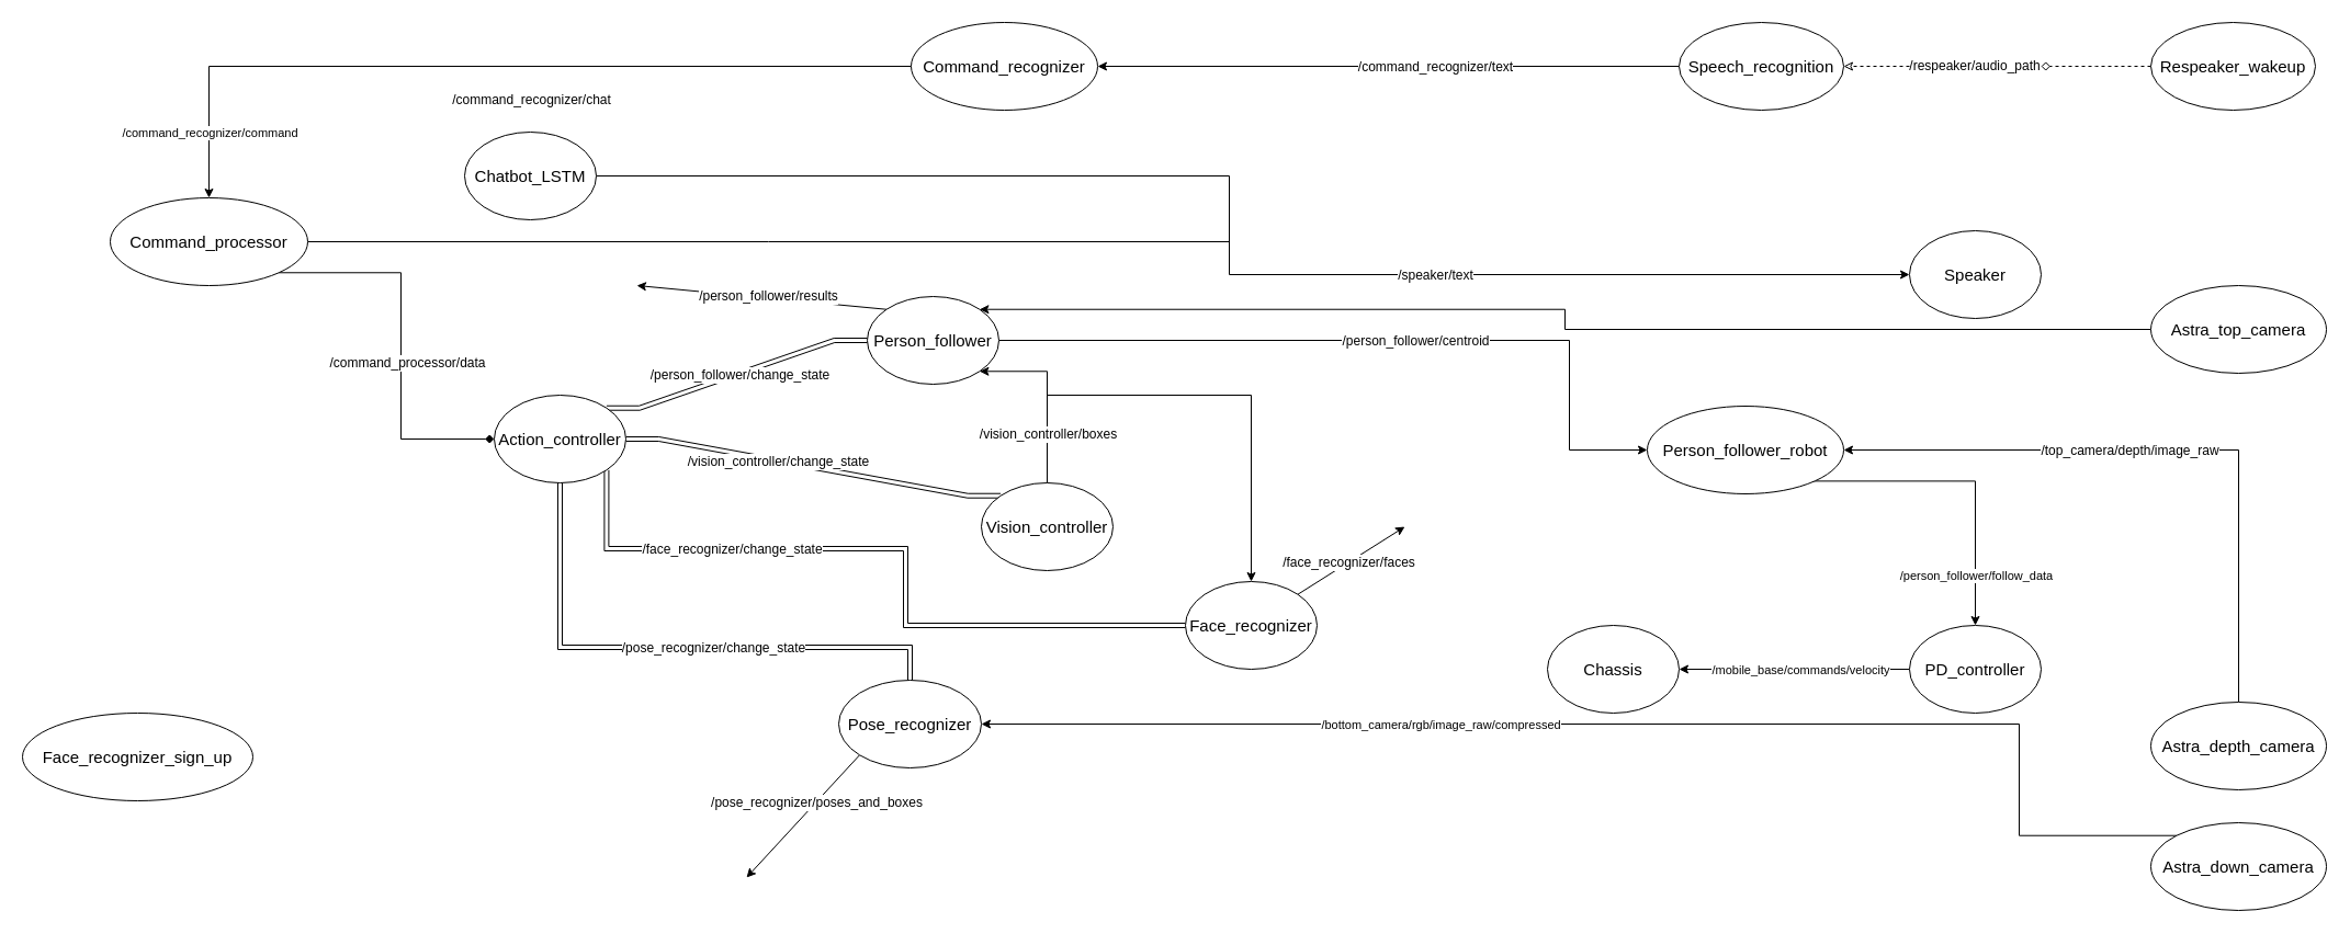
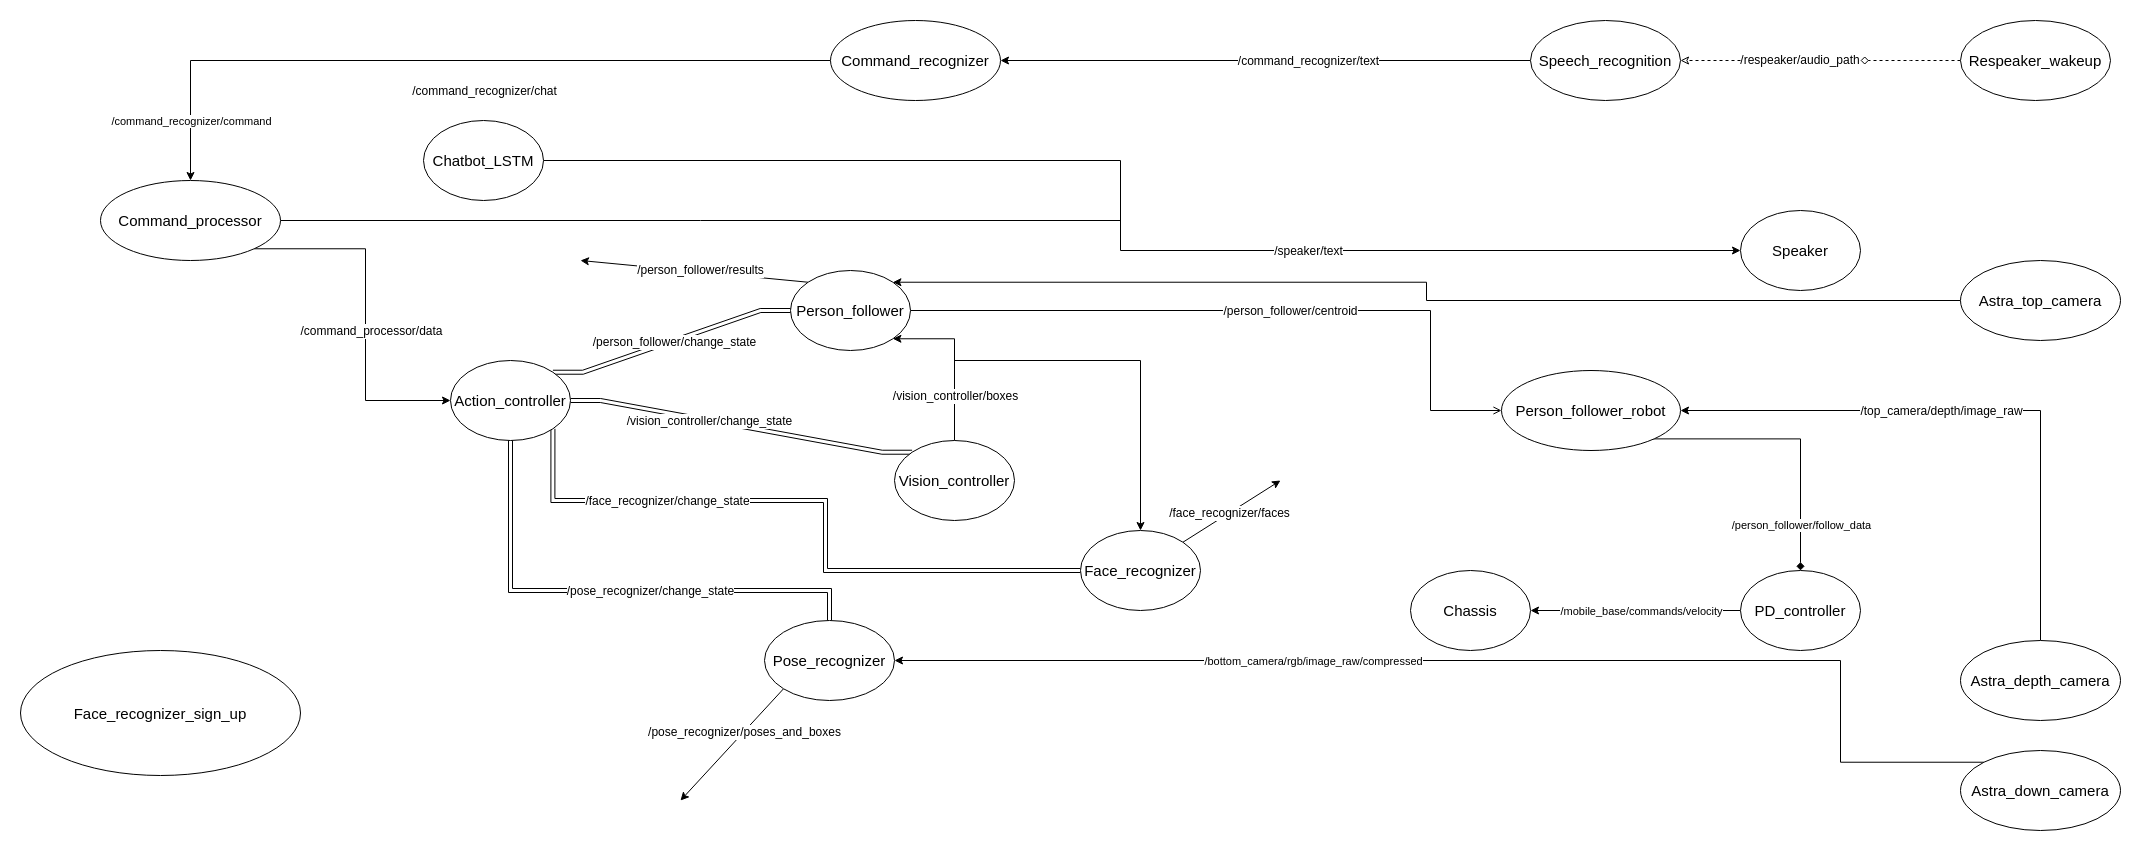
- <mxCell id="23" style="edgeStyle=elbowEdgeStyle;rounded=0;orthogonalLoop=1;jettySize=auto;html=1;entryX=0;entryY=0.5;entryDx=0;entryDy=0;endArrow=diamond;endFill=1;exitX=1;exitY=1;exitDx=0;exitDy=0;" parent="1" source="26" target="13" edge="1"><mxGeometry relative="1" as="geometry"><Array as="points"><mxPoint x="365" y="390" /></Array></mxGeometry></mxCell>
+ <mxCell id="23" style="edgeStyle=elbowEdgeStyle;rounded=0;orthogonalLoop=1;jettySize=auto;html=1;entryX=0;entryY=0.5;entryDx=0;entryDy=0;endArrow=classic;endFill=1;exitX=1;exitY=1;exitDx=0;exitDy=0;" parent="1" source="26" target="13" edge="1"><mxGeometry relative="1" as="geometry"><Array as="points"><mxPoint x="365" y="390" /></Array></mxGeometry></mxCell>
- <mxCell id="2" style="edgeStyle=orthogonalEdgeStyle;rounded=0;orthogonalLoop=1;jettySize=auto;html=1;entryX=0;entryY=0.5;entryDx=0;entryDy=0;" parent="1" source="6" target="56" edge="1"><mxGeometry relative="1" as="geometry"><Array as="points"><mxPoint x="1430" y="310" /><mxPoint x="1430" y="410" /></Array></mxGeometry></mxCell>
+ <mxCell id="2" style="edgeStyle=orthogonalEdgeStyle;rounded=0;orthogonalLoop=1;jettySize=auto;html=1;entryX=0;entryY=0.5;entryDx=0;entryDy=0;endArrow=open;" parent="1" source="6" target="56" edge="1"><mxGeometry relative="1" as="geometry"><Array as="points"><mxPoint x="1430" y="310" /><mxPoint x="1430" y="410" /></Array></mxGeometry></mxCell>
- <mxCell id="54" style="edgeStyle=orthogonalEdgeStyle;rounded=0;orthogonalLoop=1;jettySize=auto;html=1;exitX=0;exitY=1;exitDx=0;exitDy=0;entryX=0.5;entryY=0;entryDx=0;entryDy=0;" parent="1" source="56" target="53" edge="1"><mxGeometry relative="1" as="geometry" /></mxCell>
+ <mxCell id="54" style="edgeStyle=orthogonalEdgeStyle;rounded=0;orthogonalLoop=1;jettySize=auto;html=1;exitX=0;exitY=1;exitDx=0;exitDy=0;entryX=0.5;entryY=0;entryDx=0;entryDy=0;endArrow=diamond;" parent="1" source="56" target="53" edge="1"><mxGeometry relative="1" as="geometry" /></mxCell>
- <mxCell id="60" value="&lt;font style=&quot;font-size: 15px&quot;&gt;Face_recognizer_sign_up&lt;/font&gt;" style="ellipse;whiteSpace=wrap;html=1;" parent="1" vertex="1"><mxGeometry x="20" y="650" width="210" height="80" as="geometry" /></mxCell>
+ <mxCell id="60" value="&lt;font style=&quot;font-size: 15px&quot;&gt;Face_recognizer_sign_up&lt;/font&gt;" style="ellipse;whiteSpace=wrap;html=1;" parent="1" vertex="1"><mxGeometry x="20" y="650" width="280" height="125" as="geometry" /></mxCell>
